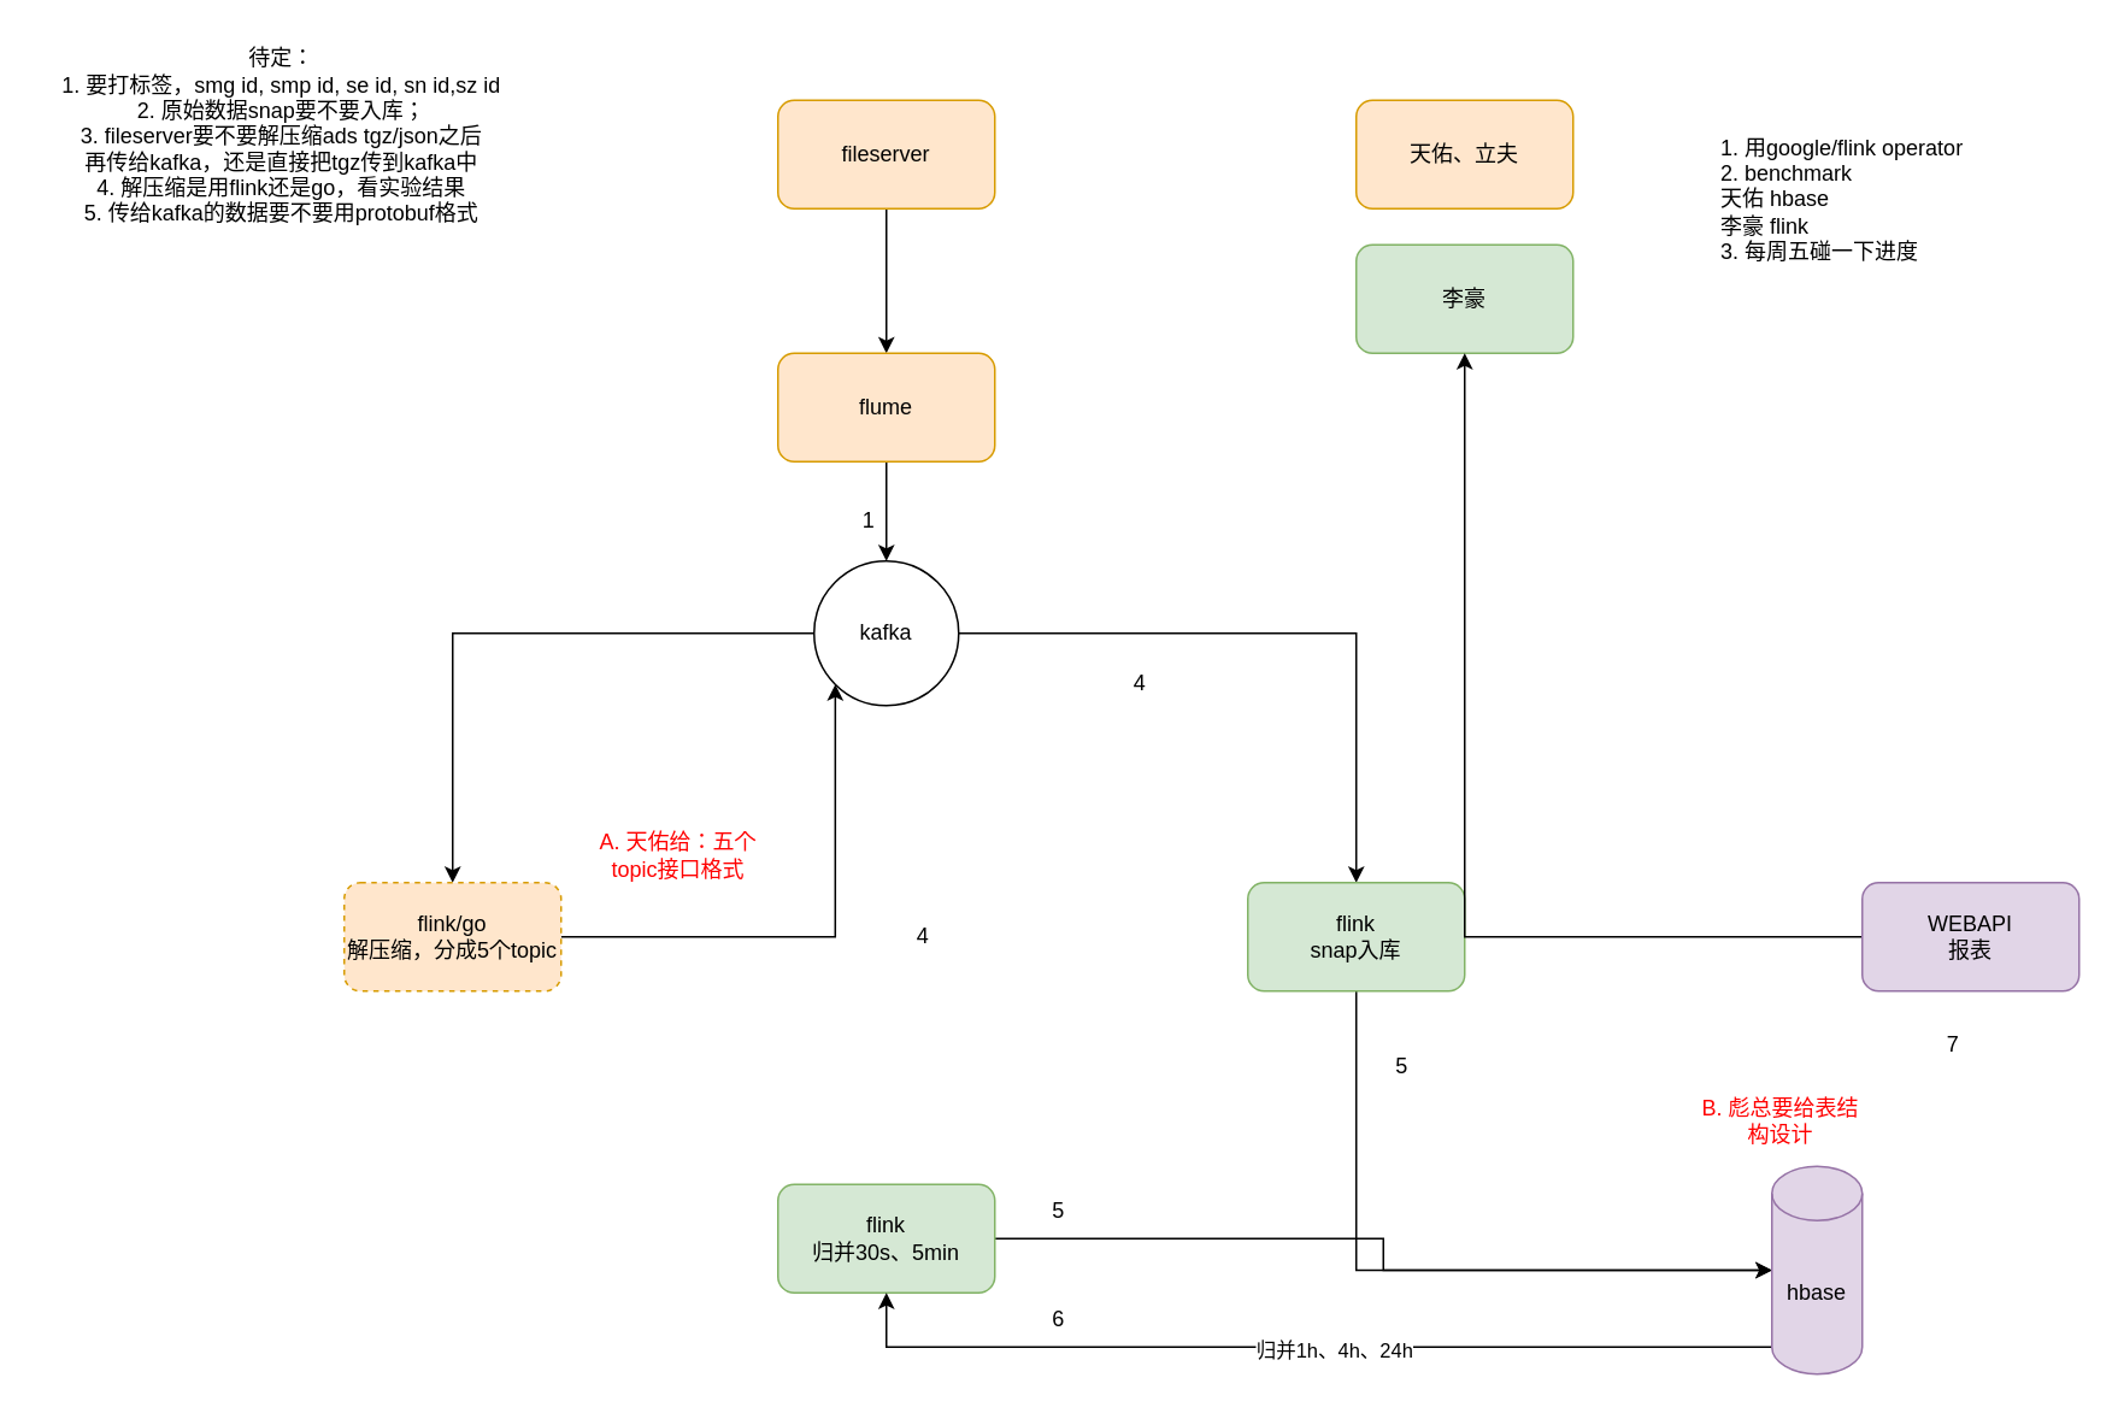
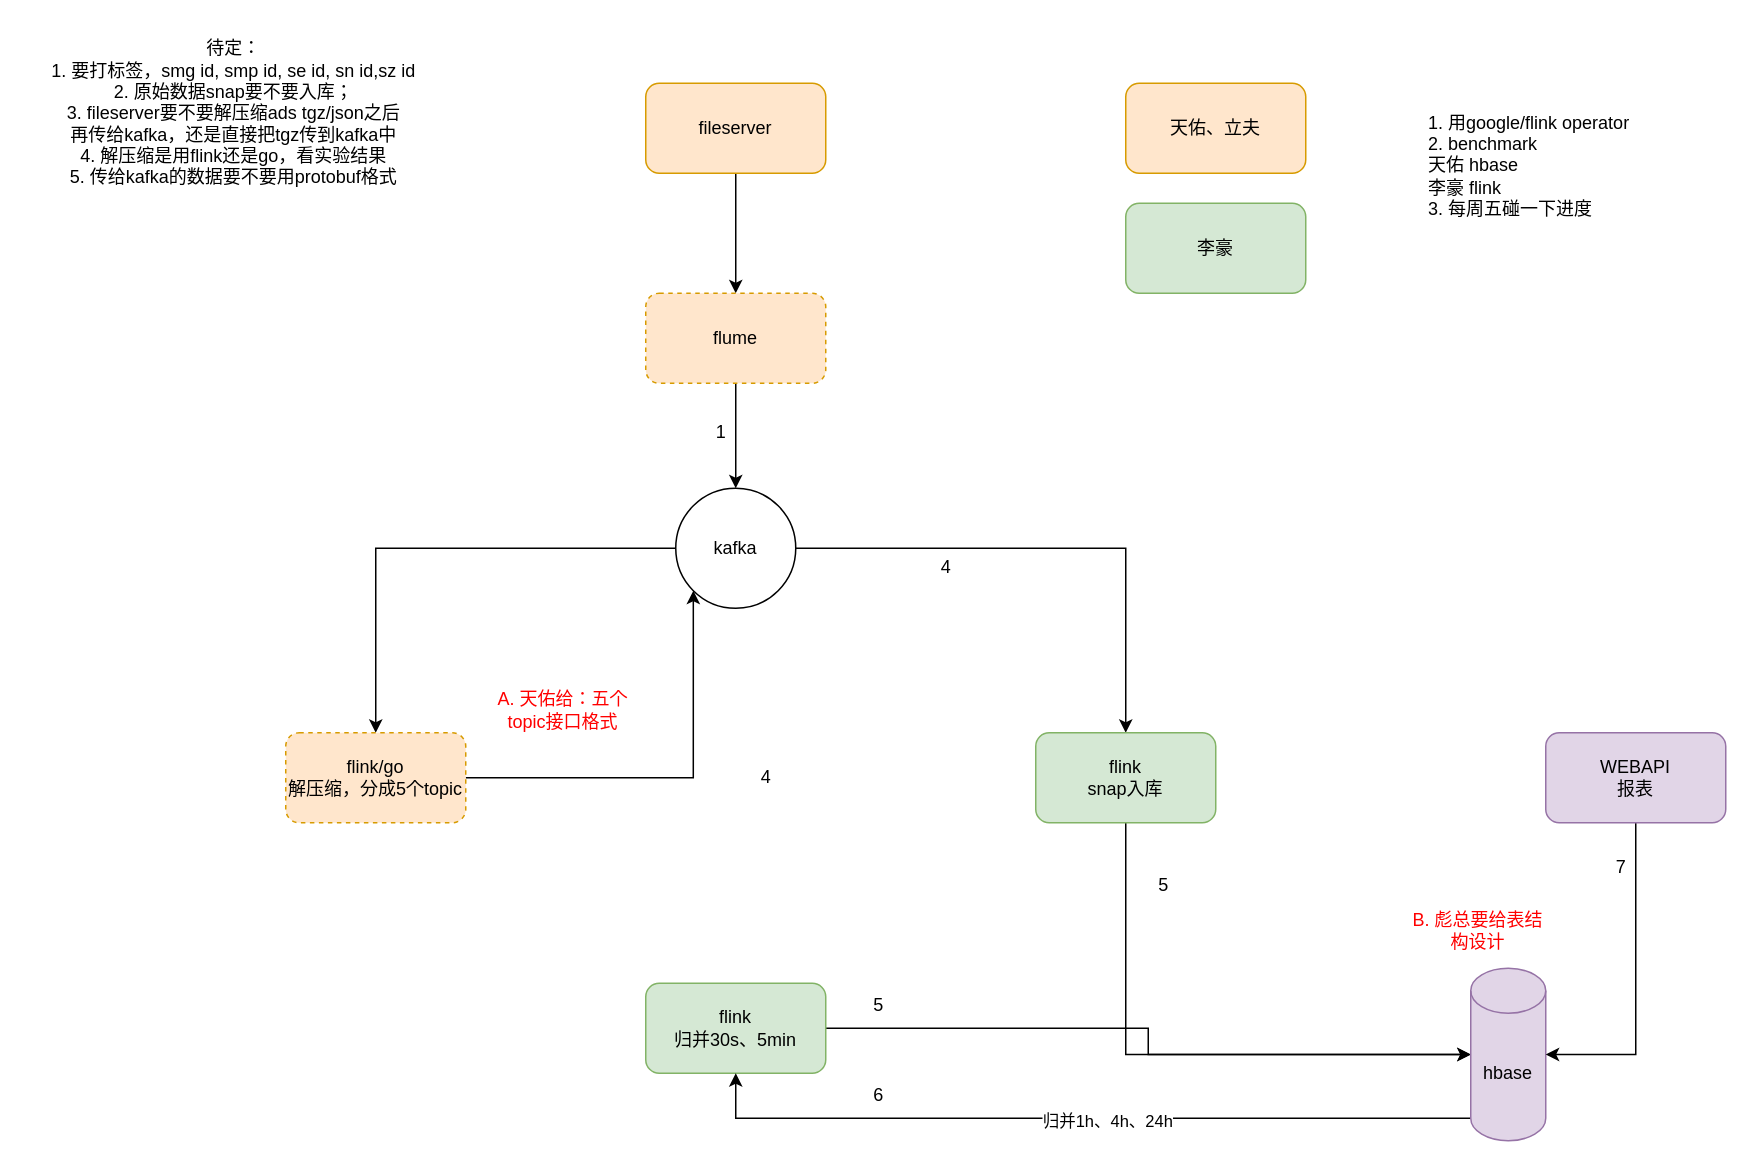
- <mxCell id="5" value="flume" style="whiteSpace=wrap;html=1;rounded=1;fillColor=#ffe6cc;strokeColor=#d79b00;" vertex="1" parent="1"><mxGeometry x="430" y="195" width="120" height="60" as="geometry" /></mxCell>
+ <mxCell id="5" value="flume" style="whiteSpace=wrap;html=1;rounded=1;fillColor=#ffe6cc;strokeColor=#d79b00;dashed=1;" vertex="1" parent="1"><mxGeometry x="430" y="195" width="120" height="60" as="geometry" /></mxCell>
- <mxCell id="8" value="kafka" style="ellipse;whiteSpace=wrap;html=1;rounded=1;" vertex="1" parent="1"><mxGeometry x="450" y="310" width="80" height="80" as="geometry" /></mxCell>
+ <mxCell id="8" value="kafka" style="ellipse;whiteSpace=wrap;html=1;rounded=1;" vertex="1" parent="1"><mxGeometry x="450" y="325" width="80" height="80" as="geometry" /></mxCell>
- <mxCell id="29" style="edgeStyle=orthogonalEdgeStyle;rounded=0;orthogonalLoop=1;jettySize=auto;html=1;" edge="1" parent="1" source="30" target="21"><mxGeometry relative="1" as="geometry" /></mxCell>
+ <mxCell id="29" style="edgeStyle=orthogonalEdgeStyle;rounded=0;orthogonalLoop=1;jettySize=auto;html=1;entryX=1;entryY=0.5;entryDx=0;entryDy=0;entryPerimeter=0;" edge="1" parent="1" source="30" target="17"><mxGeometry relative="1" as="geometry" /></mxCell>
